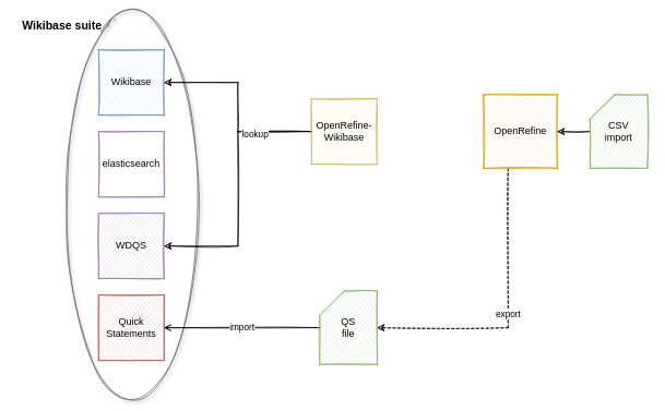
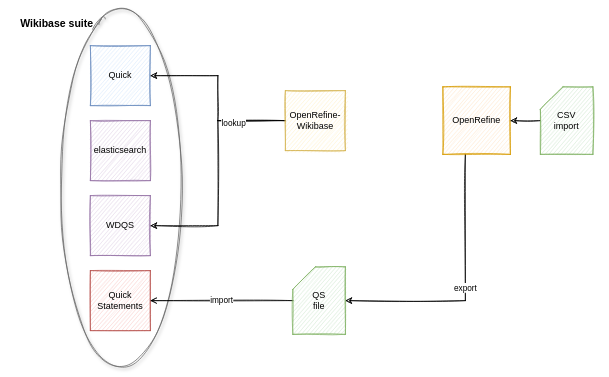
- <mxCell id="3" value="Wikibase" style="whiteSpace=wrap;html=1;aspect=fixed;fillColor=#dae8fc;strokeColor=#6c8ebf;sketch=1;" parent="1" vertex="1"><mxGeometry x="120" y="60" width="80" height="80" as="geometry" /></mxCell>
+ <mxCell id="3" value="Quick" style="whiteSpace=wrap;html=1;aspect=fixed;fillColor=#dae8fc;strokeColor=#6c8ebf;sketch=1;" parent="1" vertex="1"><mxGeometry x="120" y="60" width="80" height="80" as="geometry" /></mxCell>
- <mxCell id="6" value="elasticsearch" style="whiteSpace=wrap;html=1;aspect=fixed;fillColor=#ffffff;strokeColor=#9673a6;sketch=1;" parent="1" vertex="1"><mxGeometry x="120" y="160" width="80" height="80" as="geometry" /></mxCell>
+ <mxCell id="6" value="elasticsearch" style="whiteSpace=wrap;html=1;aspect=fixed;fillColor=#e1d5e7;strokeColor=#9673a6;sketch=1;" parent="1" vertex="1"><mxGeometry x="120" y="160" width="80" height="80" as="geometry" /></mxCell>
- <mxCell id="12" value="&lt;div&gt;export&lt;/div&gt;" style="edgeStyle=orthogonalEdgeStyle;rounded=0;orthogonalLoop=1;jettySize=auto;html=1;entryX=1;entryY=0.5;entryDx=0;entryDy=0;entryPerimeter=0;sketch=1;dashed=1;" edge="1" parent="1" source="13" target="15"><mxGeometry relative="1" as="geometry"><Array as="points"><mxPoint x="620" y="400" /></Array></mxGeometry></mxCell>
+ <mxCell id="12" value="&lt;div&gt;export&lt;/div&gt;" style="edgeStyle=orthogonalEdgeStyle;rounded=0;orthogonalLoop=1;jettySize=auto;html=1;entryX=1;entryY=0.5;entryDx=0;entryDy=0;entryPerimeter=0;sketch=1;" edge="1" parent="1" source="13" target="15"><mxGeometry relative="1" as="geometry"><Array as="points"><mxPoint x="620" y="400" /></Array></mxGeometry></mxCell>
